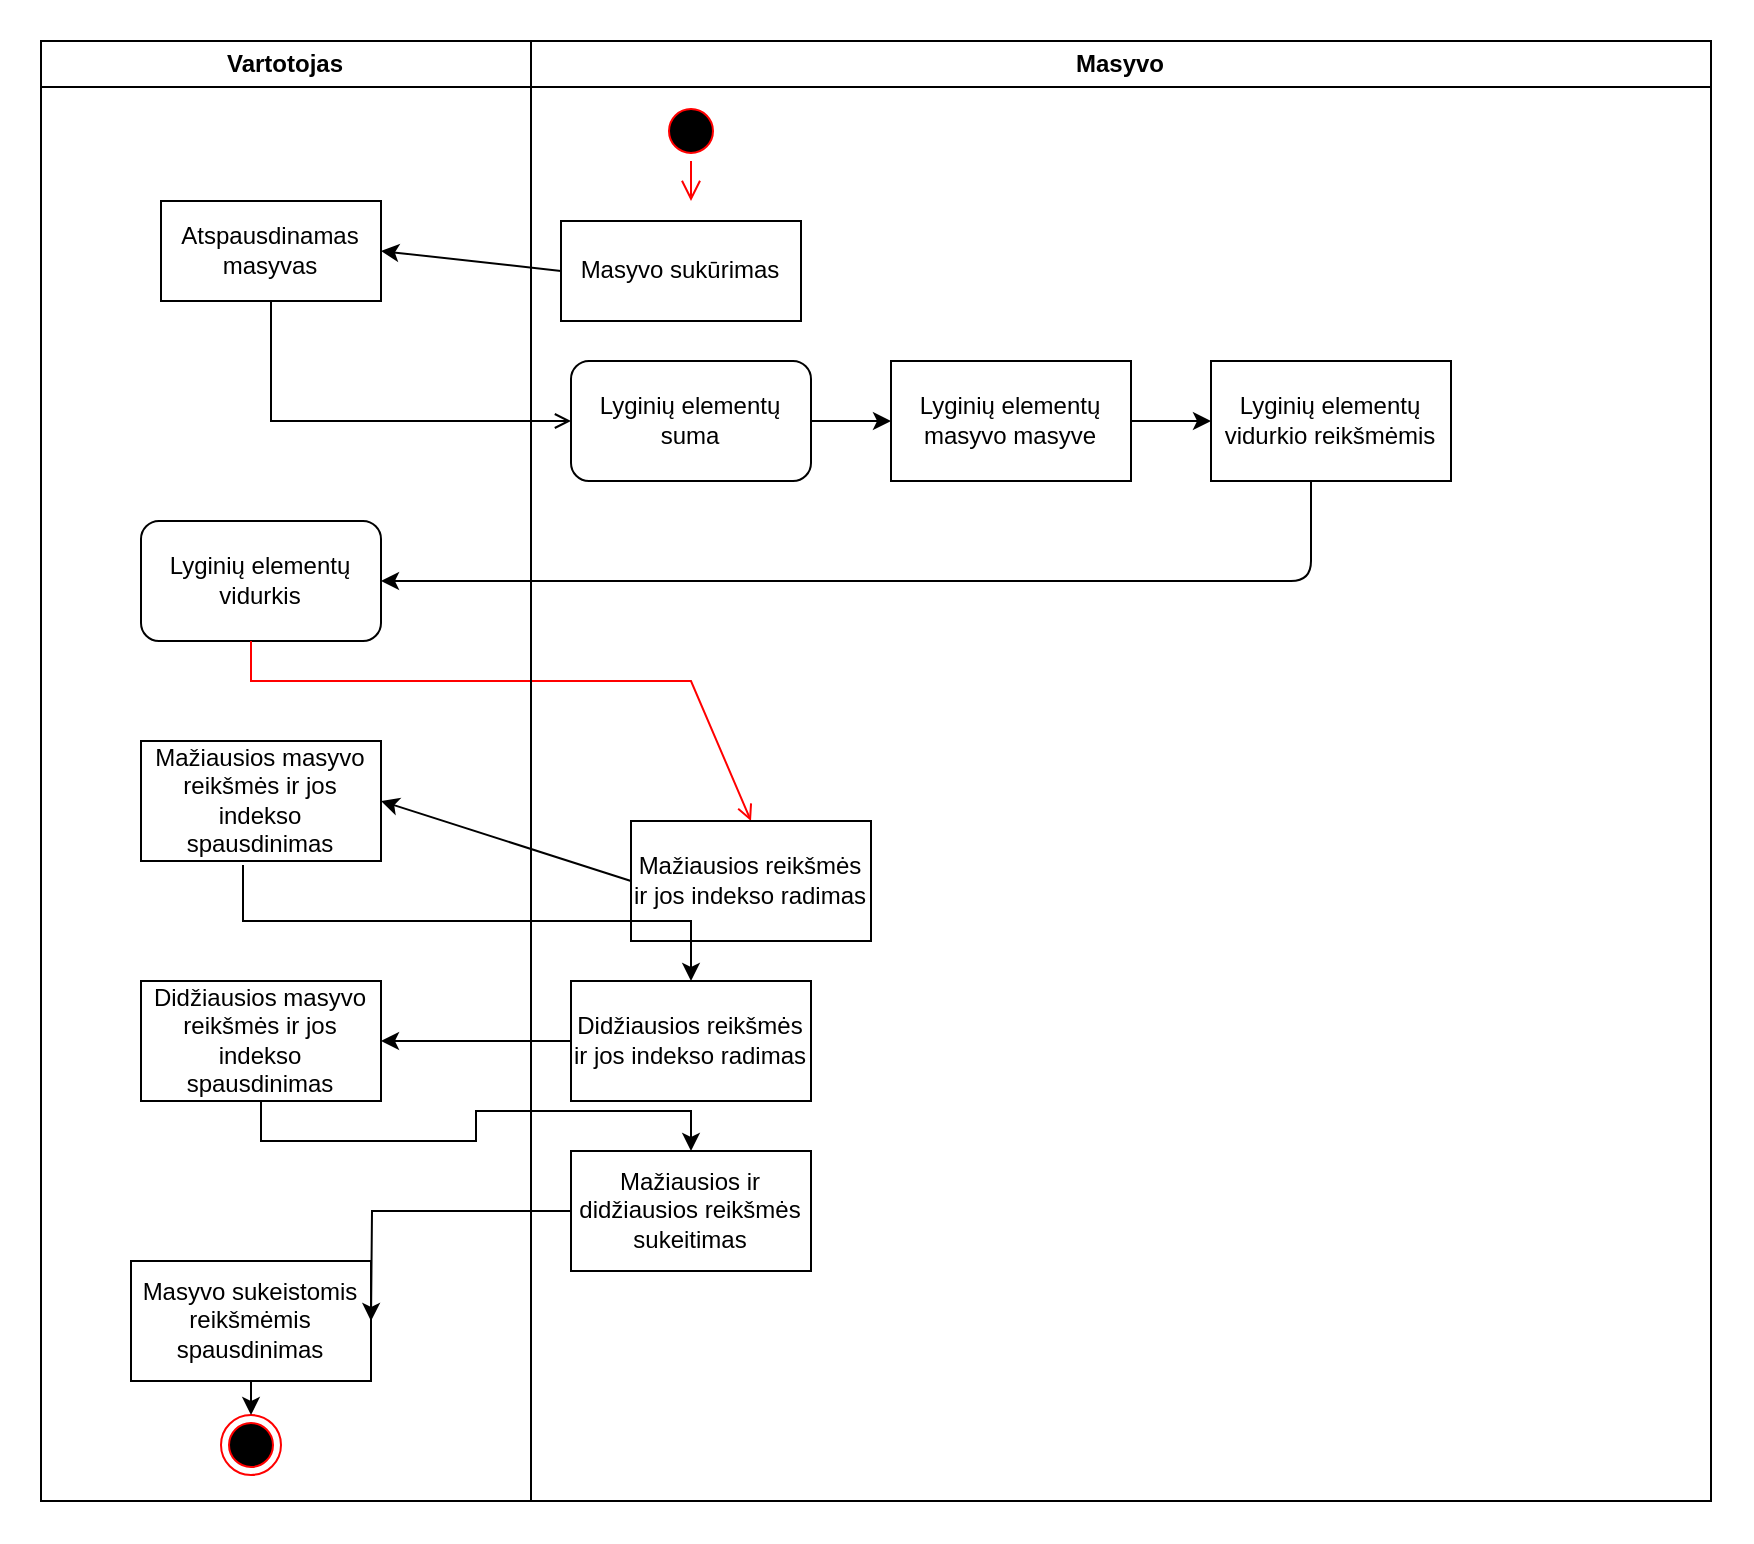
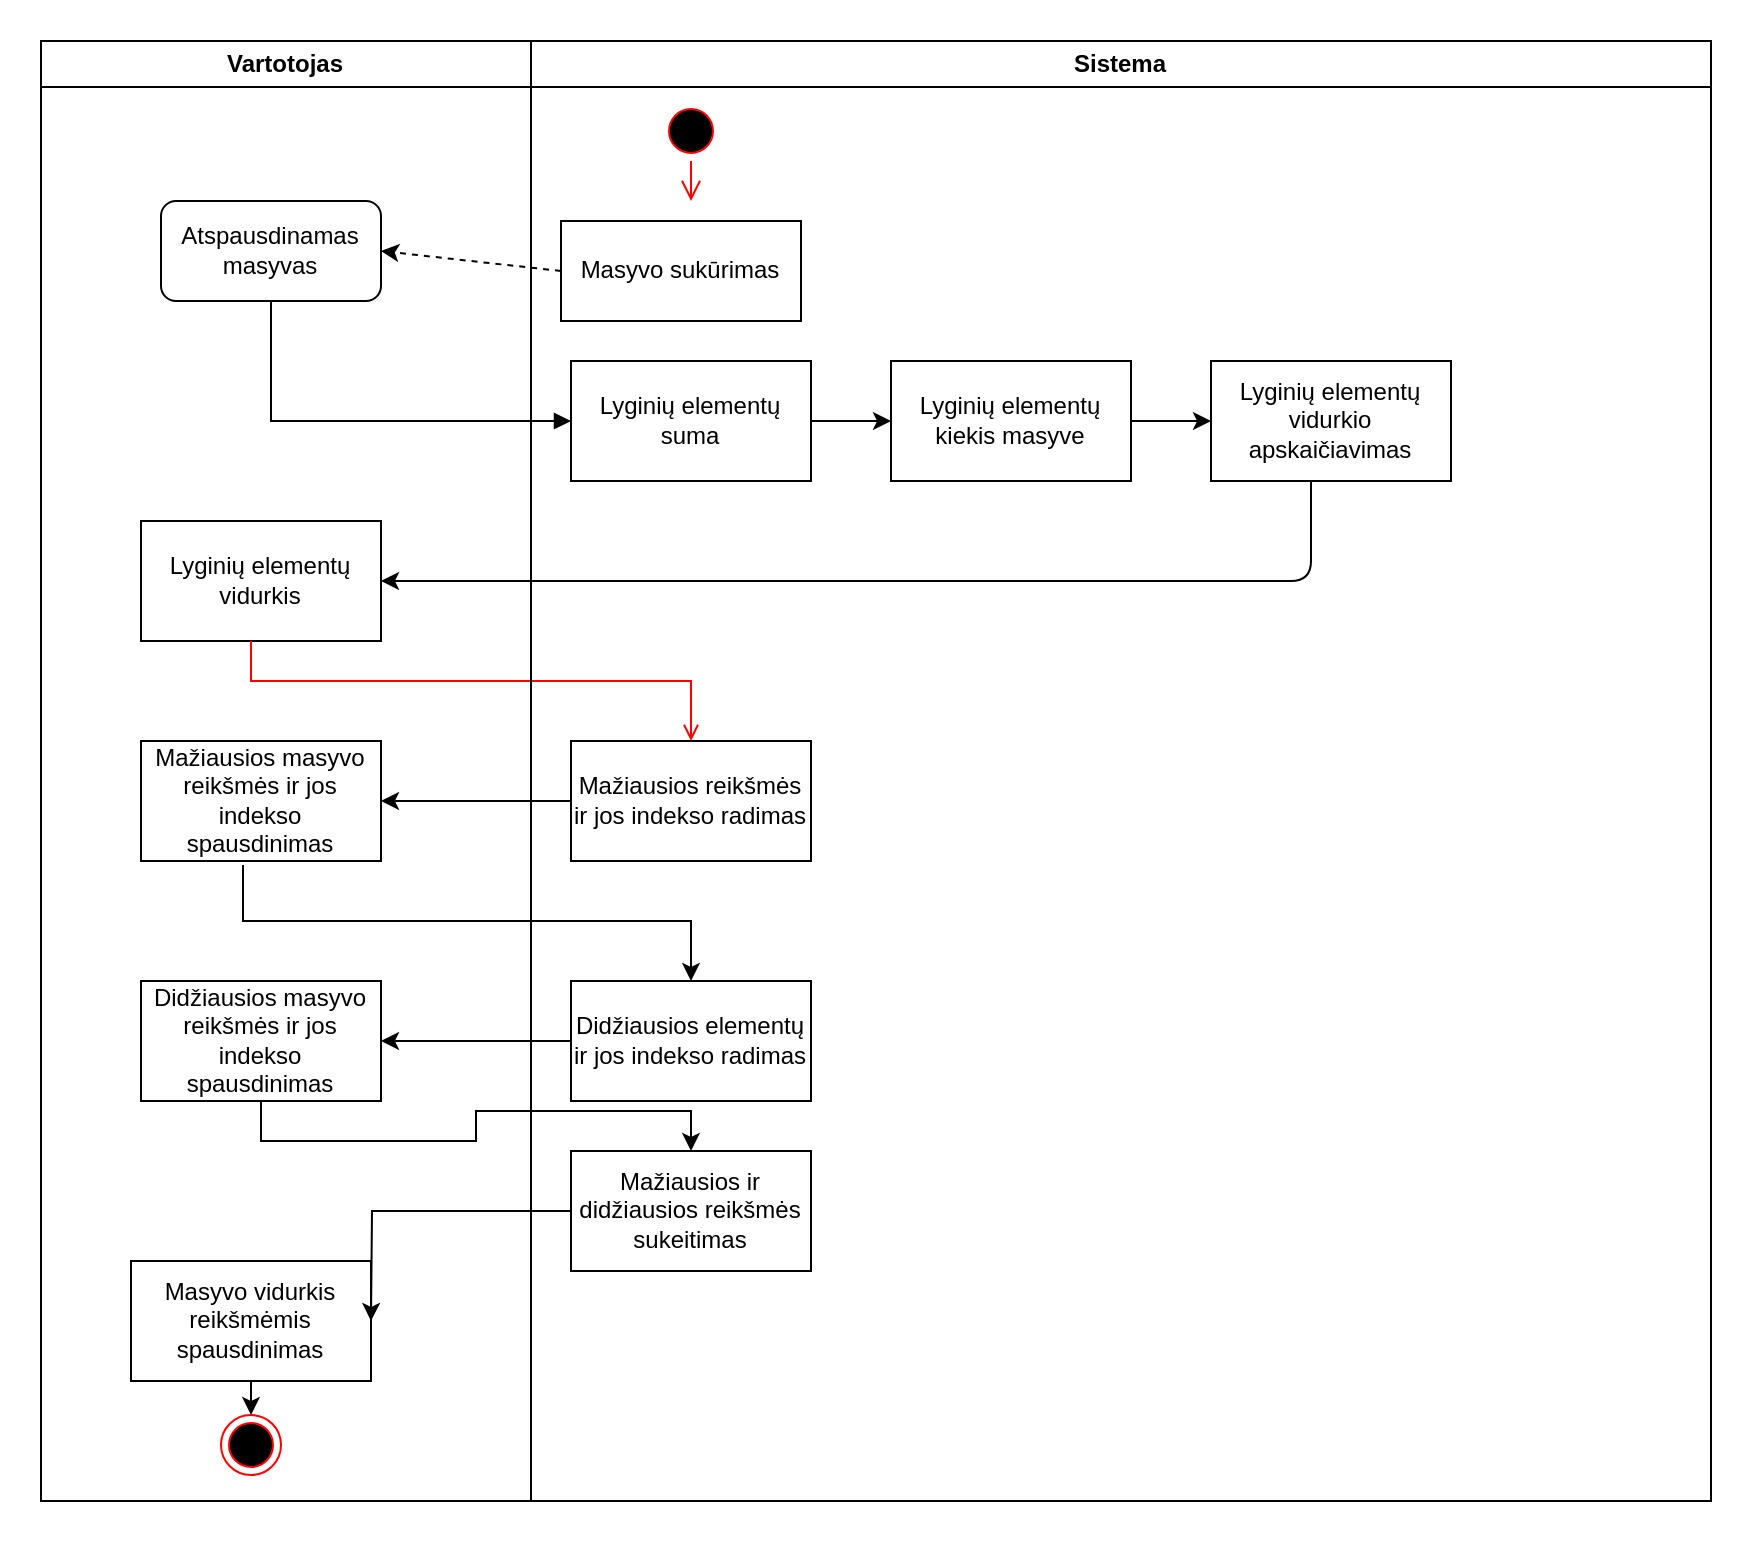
- <mxCell id="8" value="Masyvo" style="swimlane;whiteSpace=wrap" parent="1" vertex="1"><mxGeometry x="265" y="20" width="590" height="730" as="geometry" /></mxCell>
+ <mxCell id="8" value="Sistema" style="swimlane;whiteSpace=wrap" parent="1" vertex="1"><mxGeometry x="265" y="20" width="590" height="730" as="geometry" /></mxCell>
- <mxCell id="3" value="Atspausdinamas masyvas" style="whiteSpace=wrap;" parent="2" vertex="1"><mxGeometry x="60" y="80" width="110" height="50" as="geometry" /></mxCell>
+ <mxCell id="3" value="Atspausdinamas masyvas" style="whiteSpace=wrap;rounded=1;" parent="2" vertex="1"><mxGeometry x="60" y="80" width="110" height="50" as="geometry" /></mxCell>
- <mxCell id="29" value="" style="endArrow=classic;html=1;exitX=0;exitY=0.5;exitDx=0;exitDy=0;entryX=1;entryY=0.5;entryDx=0;entryDy=0;" edge="1" parent="1" source="22" target="3"><mxGeometry width="50" height="50" relative="1" as="geometry"><mxPoint x="215" y="140" as="sourcePoint" /><mxPoint x="265" y="90" as="targetPoint" /></mxGeometry></mxCell>
+ <mxCell id="29" value="" style="endArrow=classic;html=1;exitX=0;exitY=0.5;exitDx=0;exitDy=0;entryX=1;entryY=0.5;entryDx=0;entryDy=0;dashed=1;" edge="1" parent="1" source="22" target="3"><mxGeometry width="50" height="50" relative="1" as="geometry"><mxPoint x="215" y="140" as="sourcePoint" /><mxPoint x="265" y="90" as="targetPoint" /></mxGeometry></mxCell>
- <mxCell id="30" value="" style="endArrow=open;strokeColor=#000000;endFill=1;rounded=0;entryX=0;entryY=0.5;entryDx=0;entryDy=0;" parent="1" source="3" edge="1" target="9"><mxGeometry relative="1" as="geometry"><mxPoint x="135" y="282" as="targetPoint" /><Array as="points"><mxPoint x="135" y="210" /></Array></mxGeometry></mxCell>
+ <mxCell id="30" value="" style="endArrow=block;strokeColor=#000000;endFill=1;rounded=0;entryX=0;entryY=0.5;entryDx=0;entryDy=0;" parent="1" source="3" edge="1" target="9"><mxGeometry relative="1" as="geometry"><mxPoint x="135" y="282" as="targetPoint" /><Array as="points"><mxPoint x="135" y="210" /></Array></mxGeometry></mxCell>
- <mxCell id="9" value="Lyginių elementų suma" style="whiteSpace=wrap;html=1;rounded=1;" parent="8" vertex="1"><mxGeometry x="20" y="160" width="120" height="60" as="geometry" /></mxCell>
+ <mxCell id="9" value="Lyginių elementų suma" style="rounded=0;whiteSpace=wrap;html=1;" parent="8" vertex="1"><mxGeometry x="20" y="160" width="120" height="60" as="geometry" /></mxCell>
- <mxCell id="10" value="Lyginių elementų masyvo masyve" style="rounded=0;whiteSpace=wrap;html=1;" parent="8" vertex="1"><mxGeometry x="180" y="160" width="120" height="60" as="geometry" /></mxCell>
+ <mxCell id="10" value="Lyginių elementų kiekis masyve" style="rounded=0;whiteSpace=wrap;html=1;" parent="8" vertex="1"><mxGeometry x="180" y="160" width="120" height="60" as="geometry" /></mxCell>
- <mxCell id="11" value="Lyginių elementų vidurkio reikšmėmis" style="rounded=0;whiteSpace=wrap;html=1;" parent="8" vertex="1"><mxGeometry x="340" y="160" width="120" height="60" as="geometry" /></mxCell>
+ <mxCell id="11" value="Lyginių elementų vidurkio apskaičiavimas" style="rounded=0;whiteSpace=wrap;html=1;" parent="8" vertex="1"><mxGeometry x="340" y="160" width="120" height="60" as="geometry" /></mxCell>
- <mxCell id="4" value="Lyginių elementų vidurkis" style="whiteSpace=wrap;html=1;rounded=1;" parent="2" vertex="1"><mxGeometry x="50" y="240" width="120" height="60" as="geometry" /></mxCell>
+ <mxCell id="4" value="Lyginių elementų vidurkis" style="rounded=0;whiteSpace=wrap;html=1;" parent="2" vertex="1"><mxGeometry x="50" y="240" width="120" height="60" as="geometry" /></mxCell>
- <mxCell id="14" value="Mažiausios reikšmės ir jos indekso radimas" style="rounded=0;whiteSpace=wrap;html=1;strokeColor=#000000;strokeWidth=1;" parent="8" vertex="1"><mxGeometry x="50" y="390" width="120" height="60" as="geometry" /></mxCell>
+ <mxCell id="14" value="Mažiausios reikšmės ir jos indekso radimas" style="rounded=0;whiteSpace=wrap;html=1;strokeColor=#000000;strokeWidth=1;" parent="8" vertex="1"><mxGeometry x="20" y="350" width="120" height="60" as="geometry" /></mxCell>
- <mxCell id="17" value="Didžiausios reikšmės ir jos indekso radimas" style="rounded=0;whiteSpace=wrap;html=1;strokeColor=#000000;strokeWidth=1;" parent="8" vertex="1"><mxGeometry x="20" y="470" width="120" height="60" as="geometry" /></mxCell>
+ <mxCell id="17" value="Didžiausios elementų ir jos indekso radimas" style="rounded=0;whiteSpace=wrap;html=1;strokeColor=#000000;strokeWidth=1;" parent="8" vertex="1"><mxGeometry x="20" y="470" width="120" height="60" as="geometry" /></mxCell>
- <mxCell id="19" value="Masyvo sukeistomis reikšmėmis spausdinimas" style="rounded=0;whiteSpace=wrap;html=1;" parent="8" vertex="1"><mxGeometry x="-200" y="610" width="120" height="60" as="geometry" /></mxCell>
+ <mxCell id="19" value="Masyvo vidurkis reikšmėmis spausdinimas" style="rounded=0;whiteSpace=wrap;html=1;" parent="8" vertex="1"><mxGeometry x="-200" y="610" width="120" height="60" as="geometry" /></mxCell>
